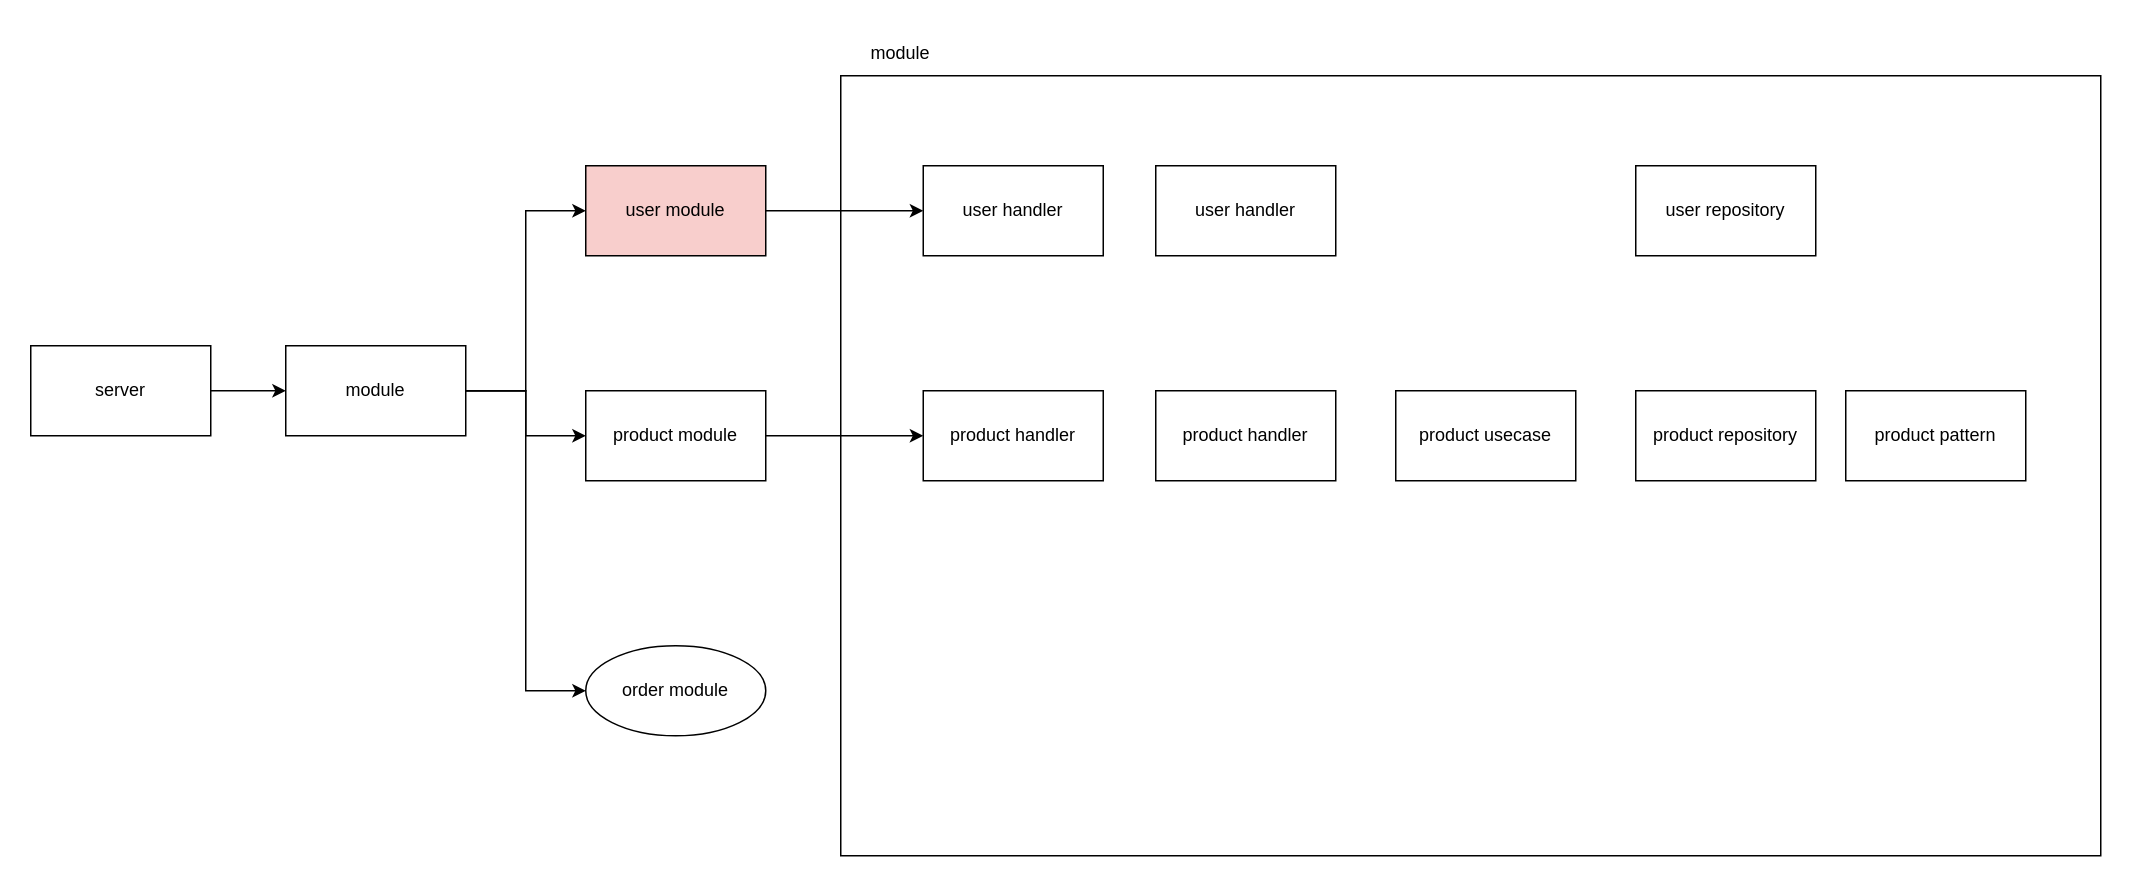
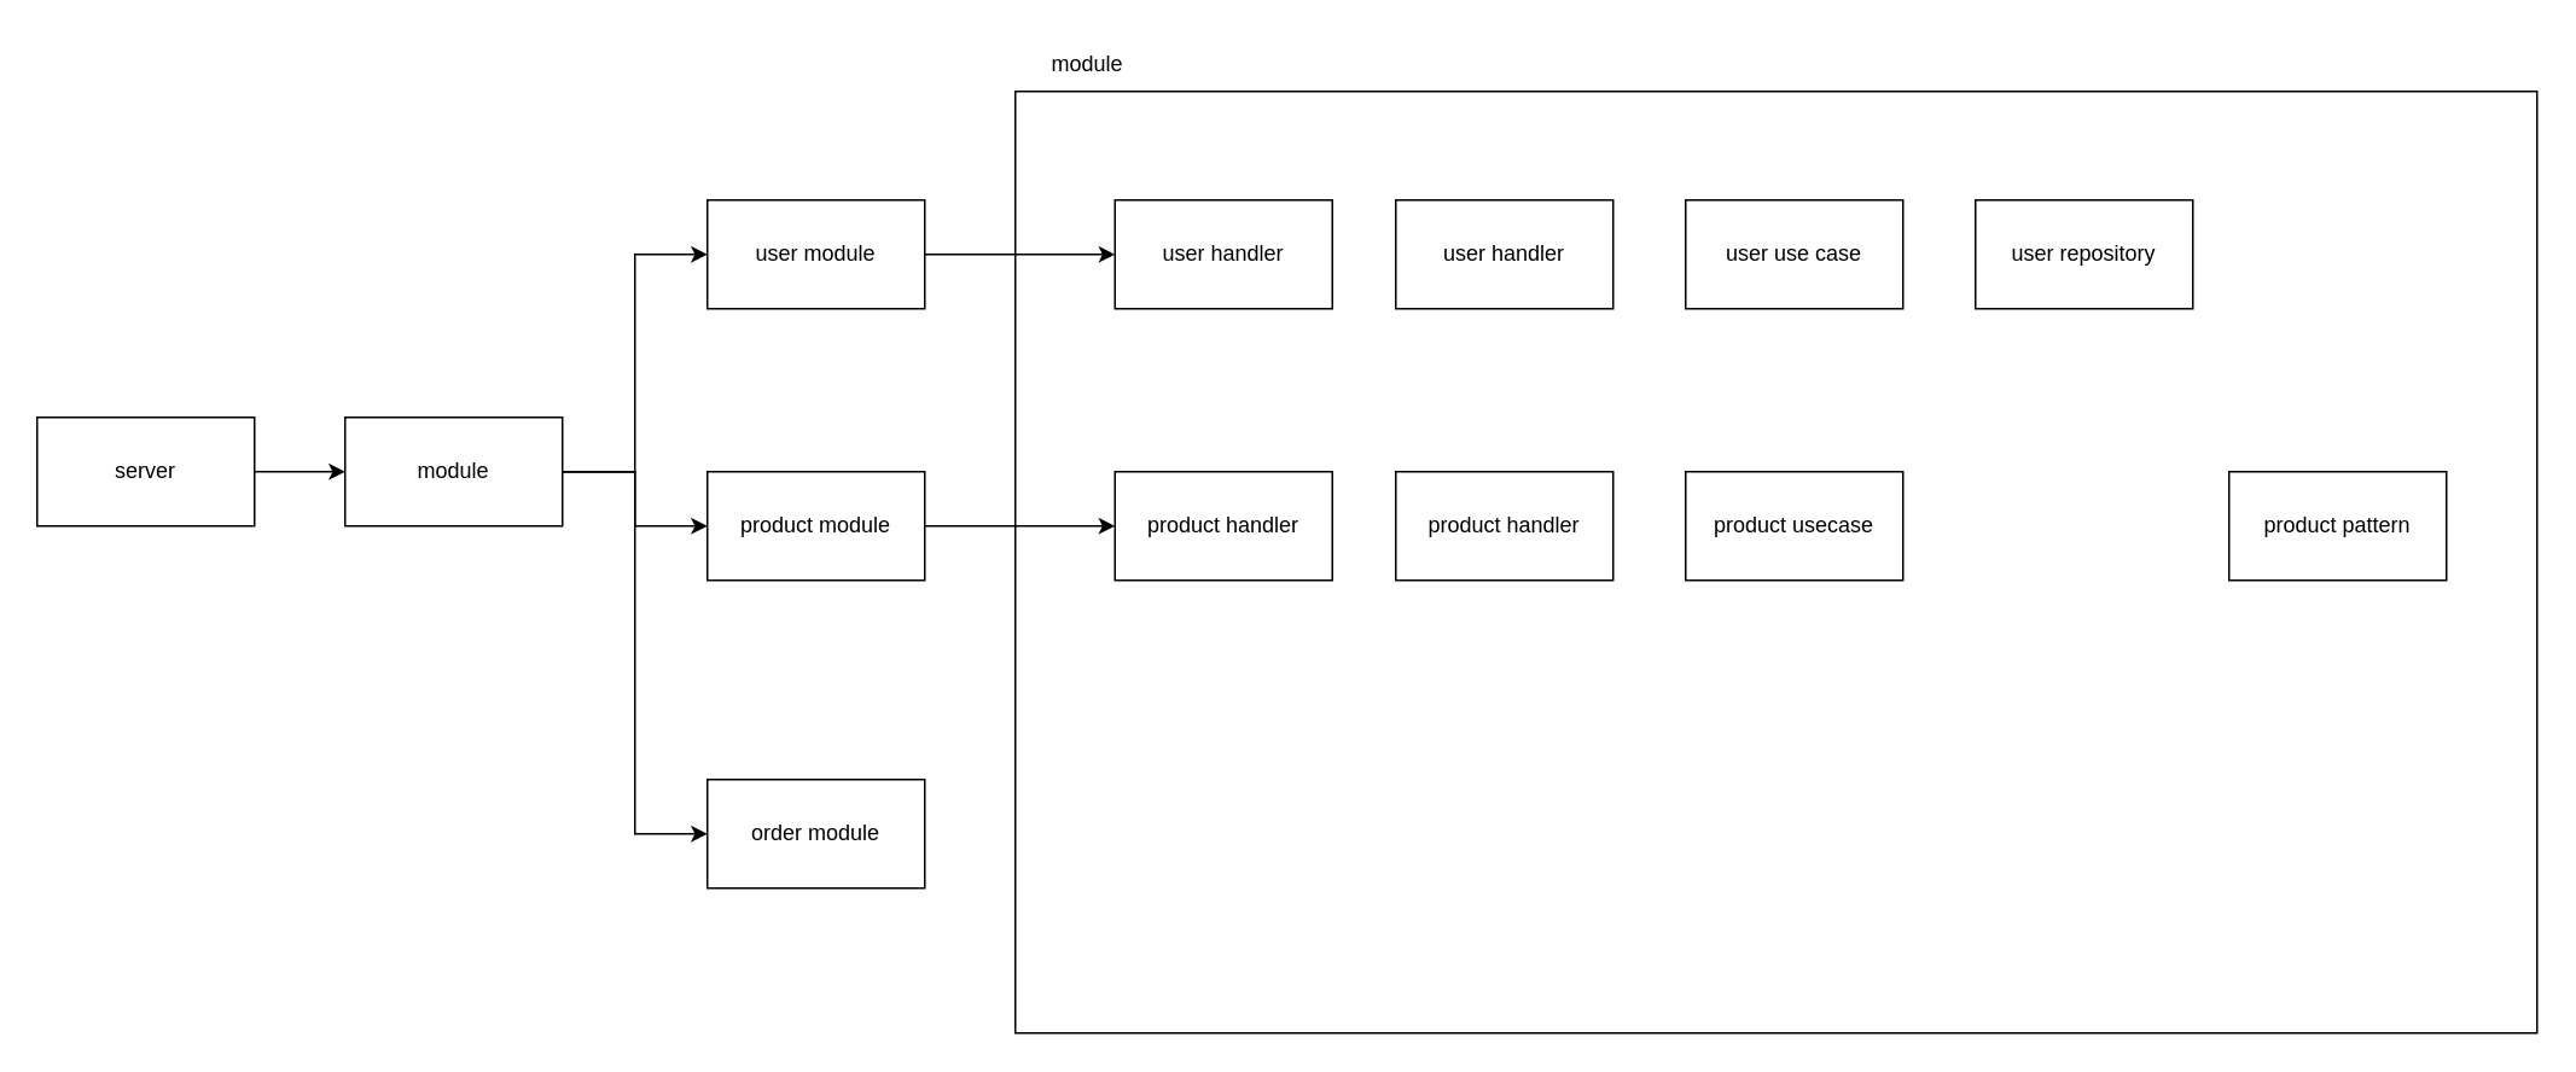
- <mxCell id="10" value="user module" style="rounded=0;whiteSpace=wrap;html=1;fillColor=#f8cecc;" vertex="1" parent="1"><mxGeometry x="390" y="110" width="120" height="60" as="geometry" /></mxCell>
+ <mxCell id="10" value="user module" style="rounded=0;whiteSpace=wrap;html=1;" vertex="1" parent="1"><mxGeometry x="390" y="110" width="120" height="60" as="geometry" /></mxCell>
+ <mxCell id="22" value="user use case" style="rounded=0;whiteSpace=wrap;html=1;" vertex="1" parent="1"><mxGeometry x="930" y="110" width="120" height="60" as="geometry" /></mxCell>
- <mxCell id="19" value="product repository" style="rounded=0;whiteSpace=wrap;html=1;" vertex="1" parent="1"><mxGeometry x="1090" y="260" width="120" height="60" as="geometry" /></mxCell>
- <mxCell id="13" value="order module" style="ellipse;whiteSpace=wrap;html=1;" vertex="1" parent="1"><mxGeometry x="390" y="430" width="120" height="60" as="geometry" /></mxCell>
+ <mxCell id="13" value="order module" style="rounded=0;whiteSpace=wrap;html=1;" vertex="1" parent="1"><mxGeometry x="390" y="430" width="120" height="60" as="geometry" /></mxCell>
